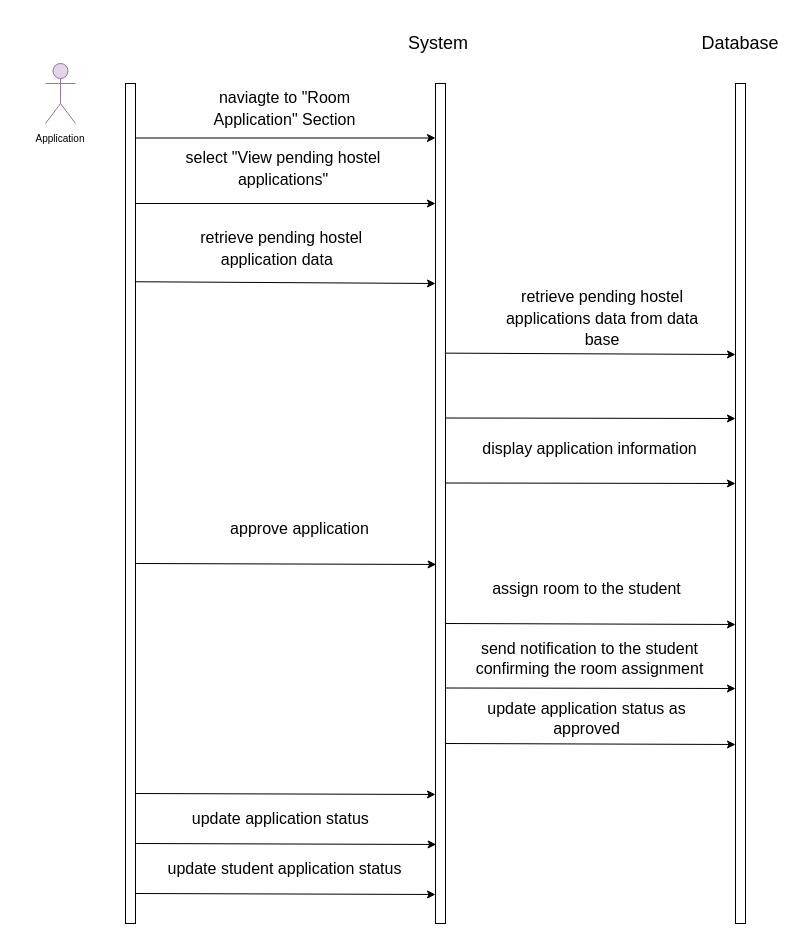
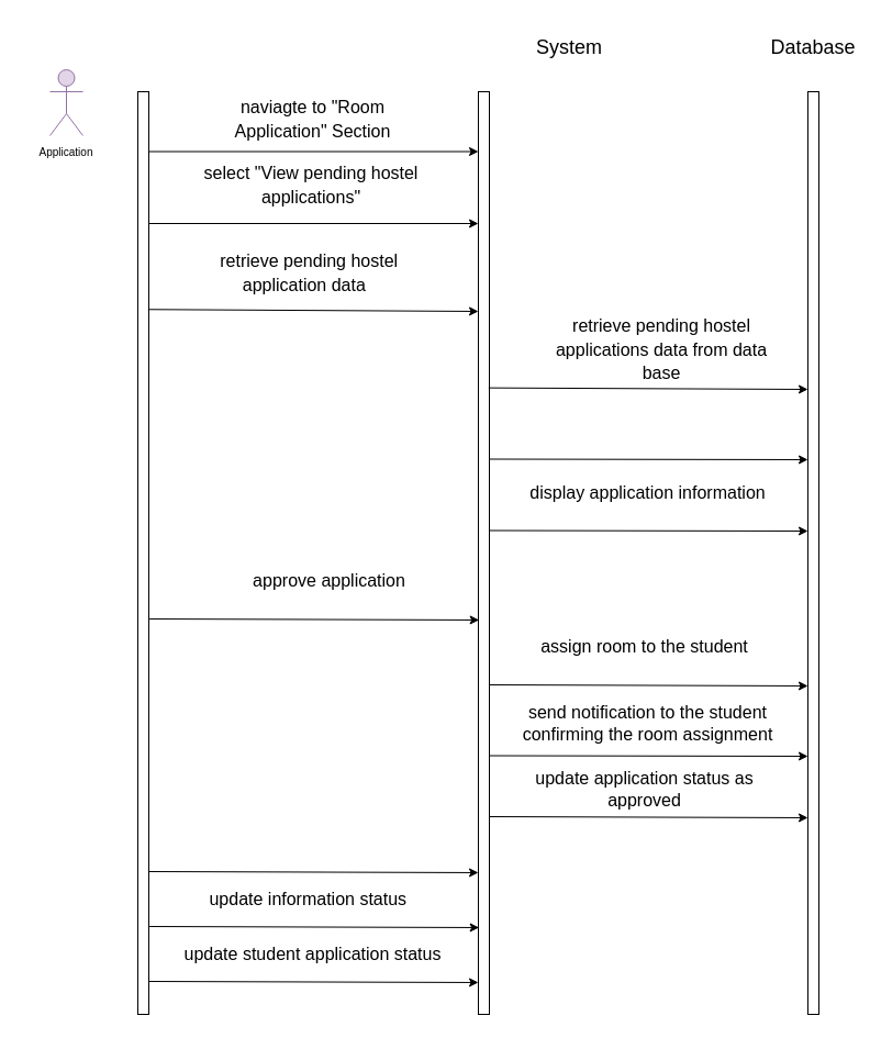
- <mxCell id="7" value="&lt;font style=&quot;font-size: 18px;&quot;&gt;System&amp;nbsp;&lt;/font&gt;" style="text;html=1;strokeColor=none;fillColor=none;align=center;verticalAlign=middle;whiteSpace=wrap;rounded=0;fontSize=10;" parent="1" vertex="1"><mxGeometry x="397.5" y="20.5" width="85" height="45" as="geometry" /></mxCell>
+ <mxCell id="7" value="&lt;font style=&quot;font-size: 18px;&quot;&gt;System&amp;nbsp;&lt;/font&gt;" style="text;html=1;strokeColor=none;fillColor=none;align=center;verticalAlign=middle;whiteSpace=wrap;rounded=0;fontSize=10;" parent="1" vertex="1"><mxGeometry x="477.5" y="20.5" width="85" height="45" as="geometry" /></mxCell>
- <mxCell id="28" value="update application status&amp;nbsp;" style="text;html=1;strokeColor=none;fillColor=none;align=center;verticalAlign=middle;whiteSpace=wrap;rounded=0;fontSize=16;" parent="1" vertex="1"><mxGeometry x="161.25" y="803" width="242.5" height="30" as="geometry" /></mxCell>
+ <mxCell id="28" value="update information status&amp;nbsp;" style="text;html=1;strokeColor=none;fillColor=none;align=center;verticalAlign=middle;whiteSpace=wrap;rounded=0;fontSize=16;" parent="1" vertex="1"><mxGeometry x="161.25" y="803" width="242.5" height="30" as="geometry" /></mxCell>
